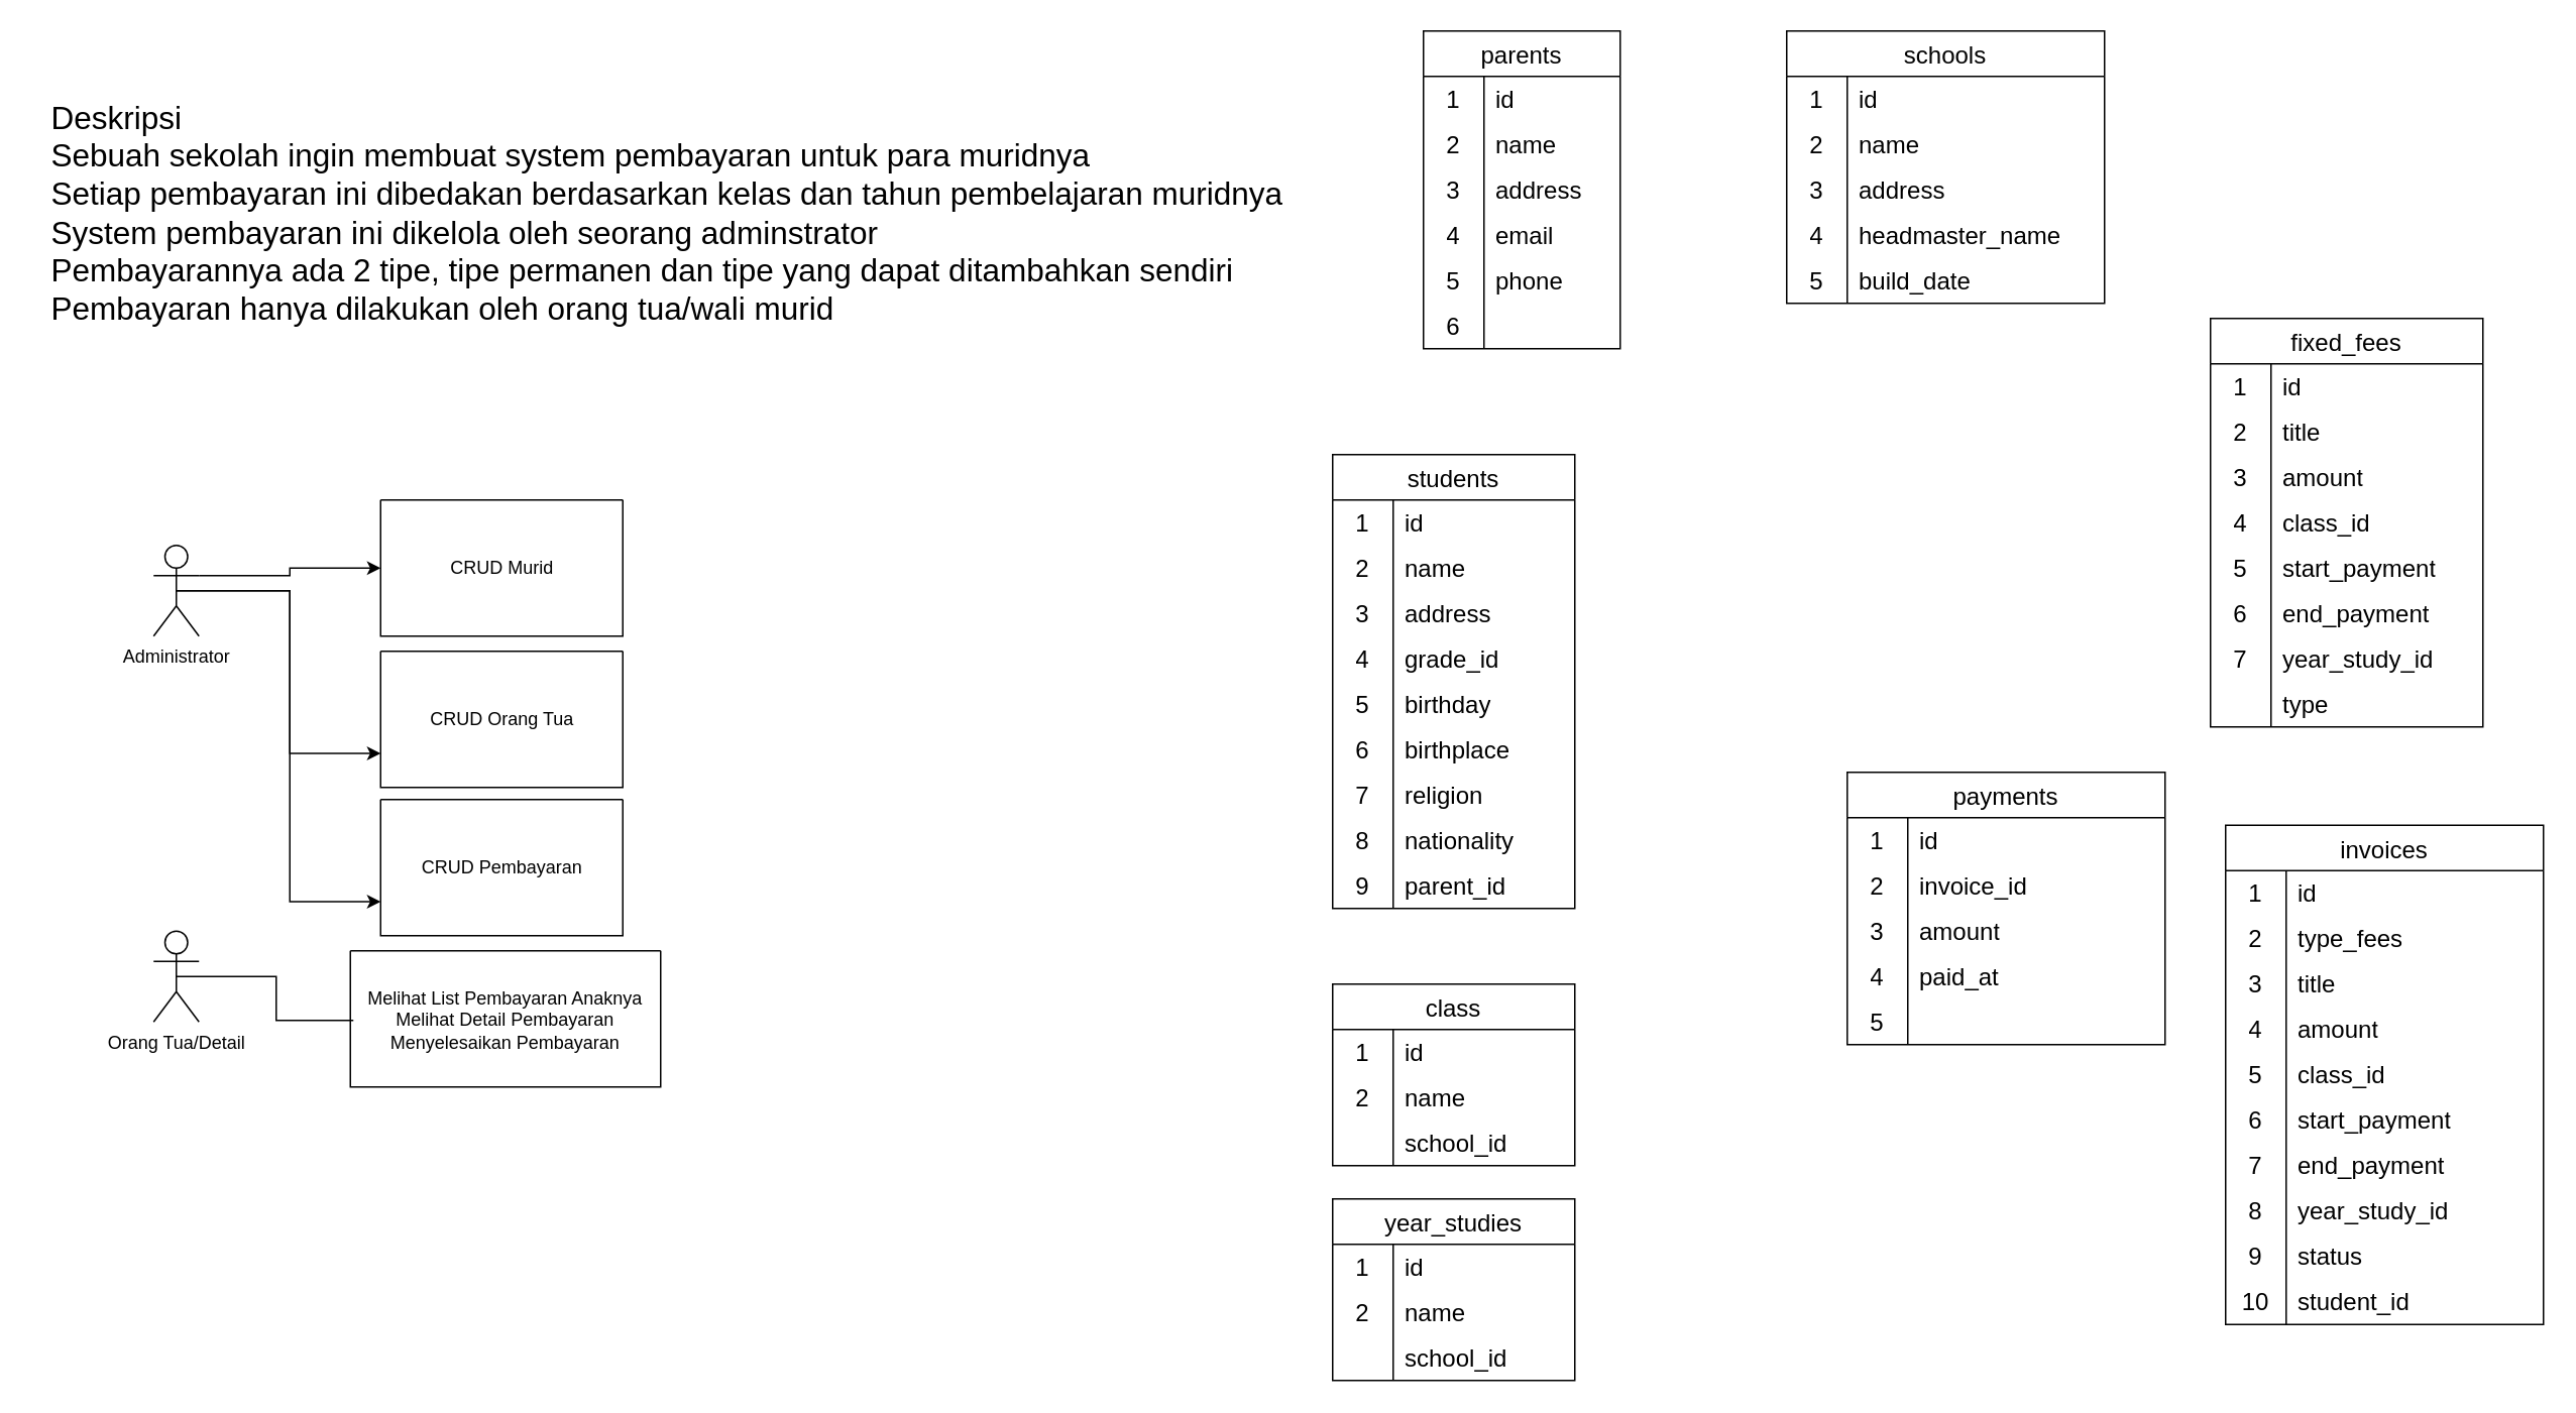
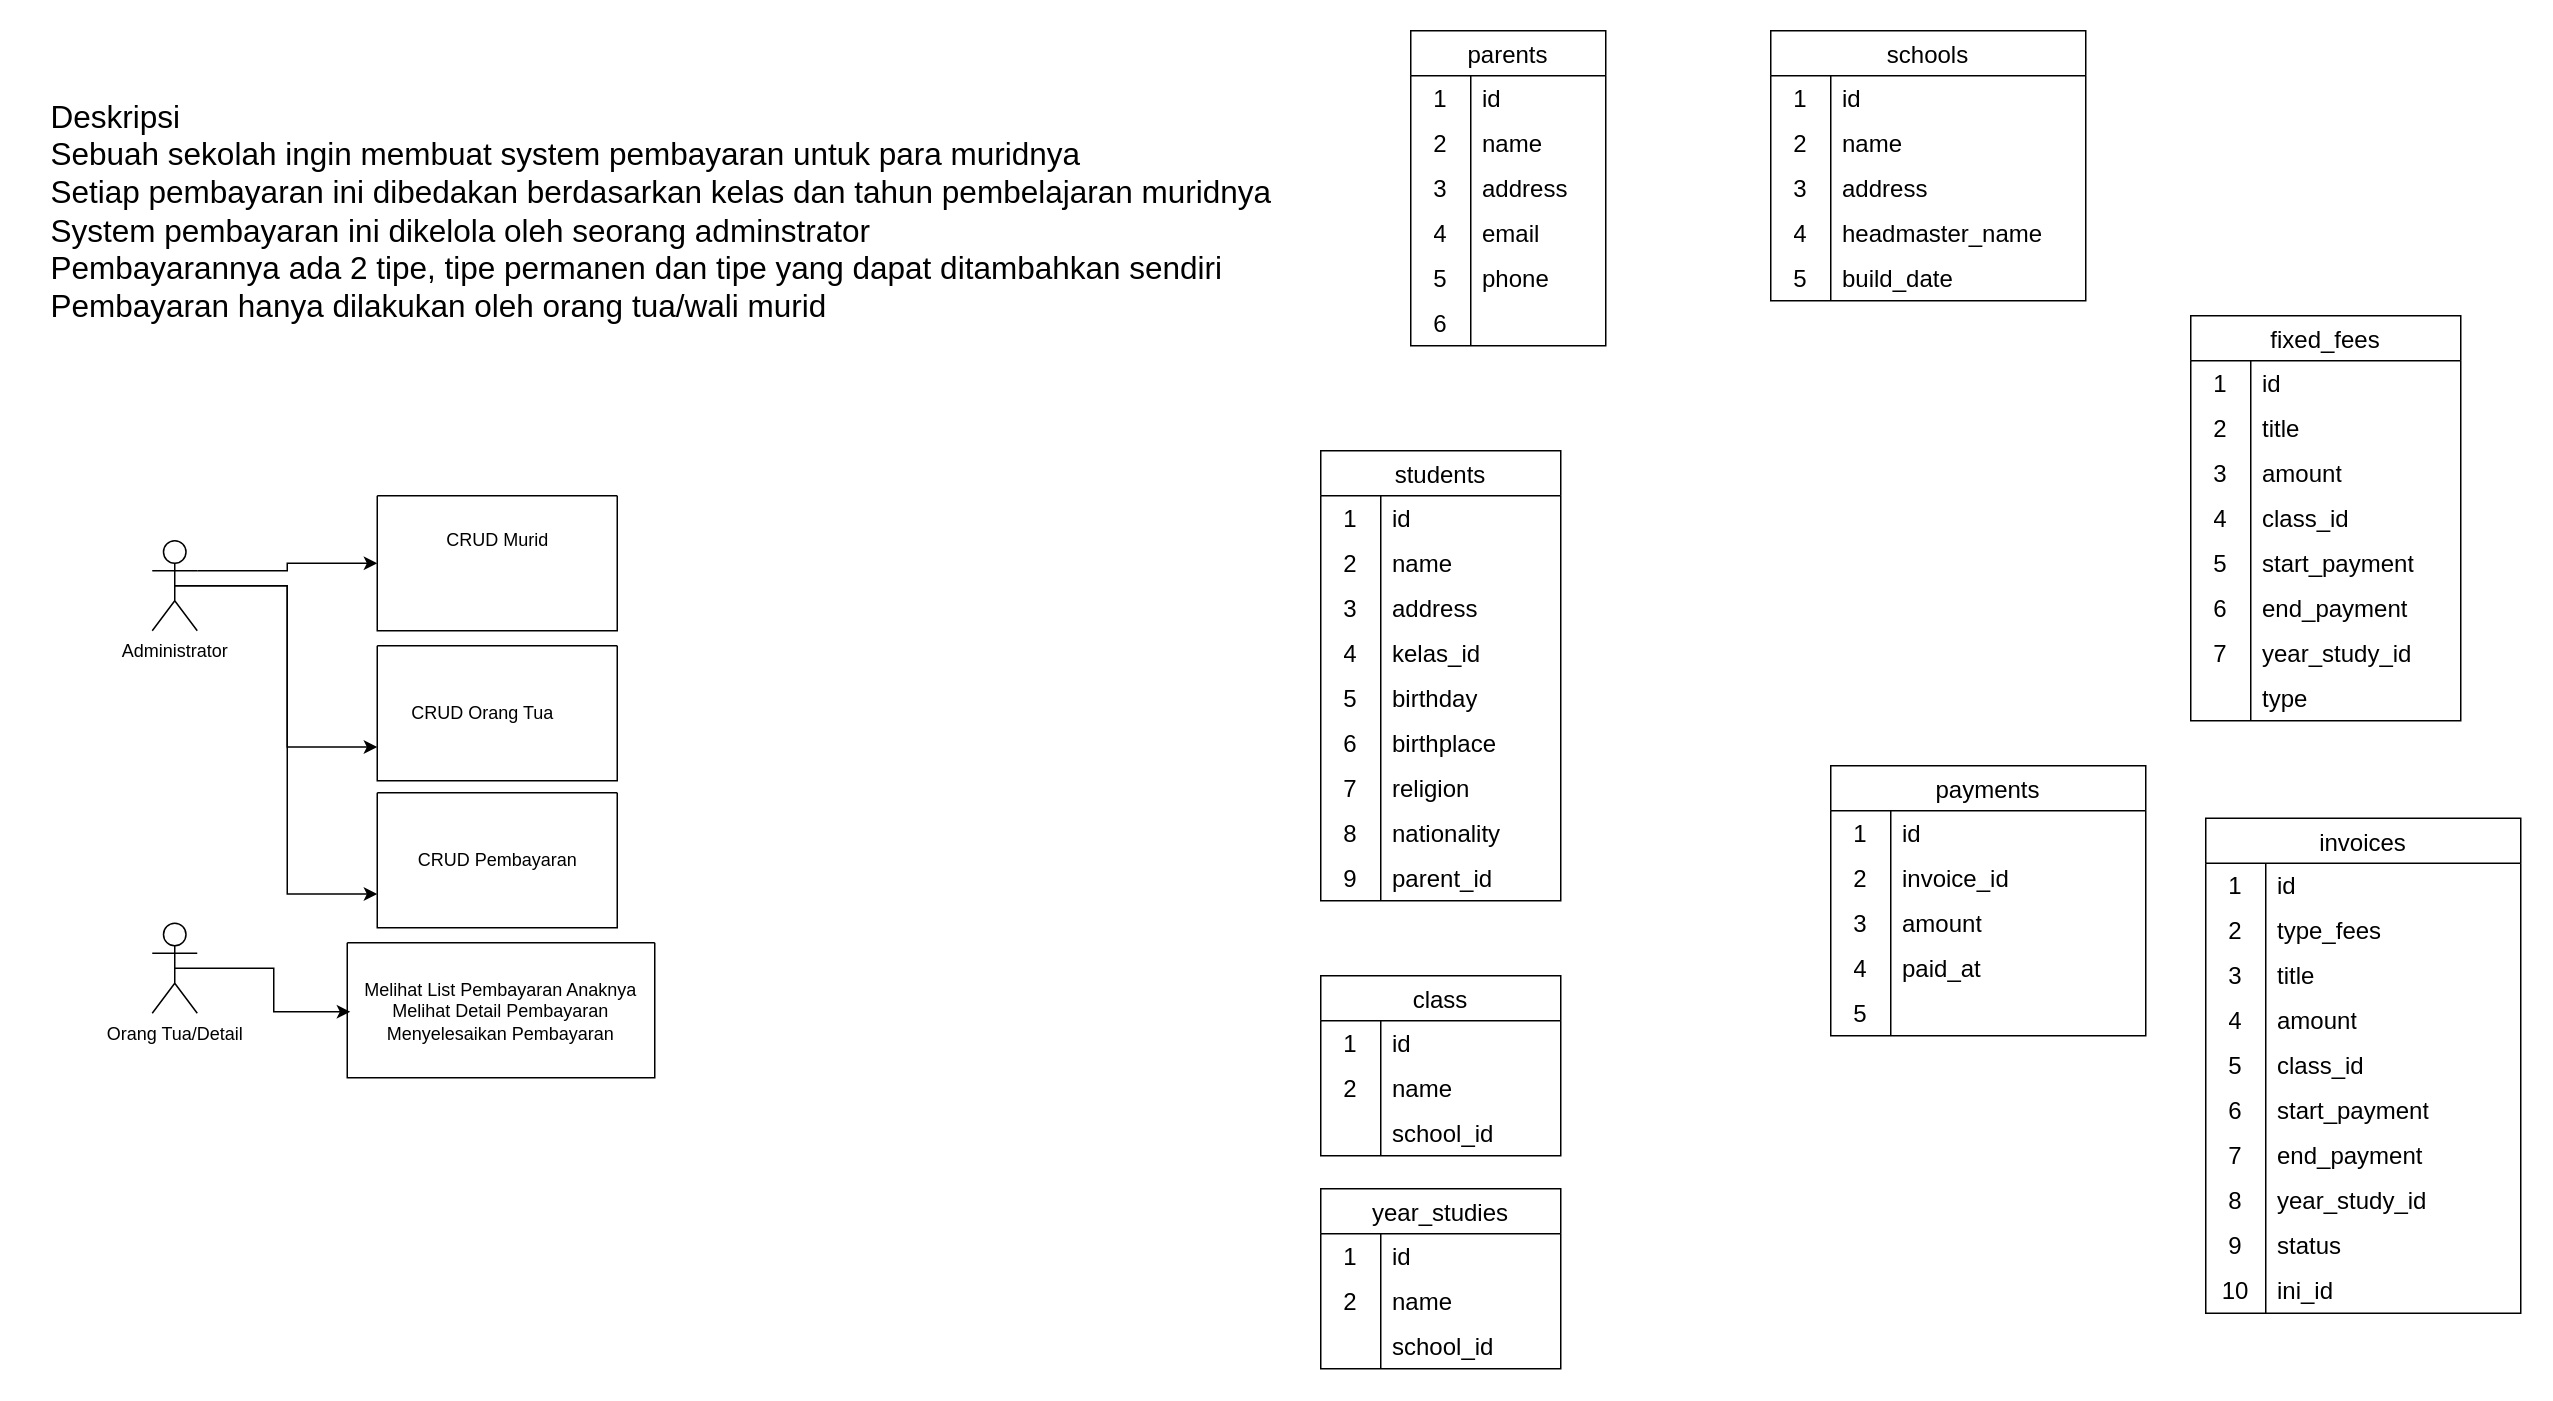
- <mxCell id="147" value="CRUD Murid&lt;br&gt;" style="text;html=1;align=center;verticalAlign=middle;resizable=0;points=[];autosize=1;strokeColor=none;fillColor=none;" parent="146" vertex="1"><mxGeometry x="35" y="30" width="90" height="30" as="geometry" /></mxCell>
+ <mxCell id="147" value="CRUD Murid&lt;br&gt;" style="text;html=1;align=center;verticalAlign=middle;resizable=0;points=[];autosize=1;strokeColor=none;fillColor=none;" parent="146" vertex="1"><mxGeometry x="35" y="15" width="90" height="30" as="geometry" /></mxCell>
- <mxCell id="49" value="grade_id" style="shape=partialRectangle;html=1;whiteSpace=wrap;connectable=0;fillColor=none;top=0;left=0;bottom=0;right=0;align=left;spacingLeft=6;overflow=hidden;strokeColor=inherit;fontSize=16;" parent="47" vertex="1"><mxGeometry x="40" width="120" height="30" as="geometry"><mxRectangle width="120" height="30" as="alternateBounds" /></mxGeometry></mxCell>
+ <mxCell id="49" value="kelas_id" style="shape=partialRectangle;html=1;whiteSpace=wrap;connectable=0;fillColor=none;top=0;left=0;bottom=0;right=0;align=left;spacingLeft=6;overflow=hidden;strokeColor=inherit;fontSize=16;" parent="47" vertex="1"><mxGeometry x="40" width="120" height="30" as="geometry"><mxRectangle width="120" height="30" as="alternateBounds" /></mxGeometry></mxCell>
- <mxCell id="149" value="CRUD Orang Tua" style="text;html=1;align=center;verticalAlign=middle;resizable=0;points=[];autosize=1;strokeColor=none;fillColor=none;" parent="148" vertex="1"><mxGeometry x="20" y="30" width="120" height="30" as="geometry" /></mxCell>
+ <mxCell id="149" value="CRUD Orang Tua" style="text;html=1;align=center;verticalAlign=middle;resizable=0;points=[];autosize=1;strokeColor=none;fillColor=none;" parent="148" vertex="1"><mxGeometry x="10" y="30" width="120" height="30" as="geometry" /></mxCell>
- <mxCell id="154" style="edgeStyle=orthogonalEdgeStyle;rounded=0;orthogonalLoop=1;jettySize=auto;html=1;exitX=0.5;exitY=0.5;exitDx=0;exitDy=0;exitPerimeter=0;endArrow=none;" parent="1" source="155" target="153" edge="1"><mxGeometry relative="1" as="geometry" /></mxCell>
+ <mxCell id="154" style="edgeStyle=orthogonalEdgeStyle;rounded=0;orthogonalLoop=1;jettySize=auto;html=1;exitX=0.5;exitY=0.5;exitDx=0;exitDy=0;exitPerimeter=0;" parent="1" source="155" target="153" edge="1"><mxGeometry relative="1" as="geometry" /></mxCell>
- <mxCell id="130" value="student_id" style="shape=partialRectangle;html=1;whiteSpace=wrap;connectable=0;fillColor=none;top=0;left=0;bottom=0;right=0;align=left;spacingLeft=6;overflow=hidden;strokeColor=inherit;fontSize=16;" parent="128" vertex="1"><mxGeometry x="40" width="170" height="30" as="geometry"><mxRectangle width="170" height="30" as="alternateBounds" /></mxGeometry></mxCell>
+ <mxCell id="130" value="ini_id" style="shape=partialRectangle;html=1;whiteSpace=wrap;connectable=0;fillColor=none;top=0;left=0;bottom=0;right=0;align=left;spacingLeft=6;overflow=hidden;strokeColor=inherit;fontSize=16;" parent="128" vertex="1"><mxGeometry x="40" width="170" height="30" as="geometry"><mxRectangle width="170" height="30" as="alternateBounds" /></mxGeometry></mxCell>
